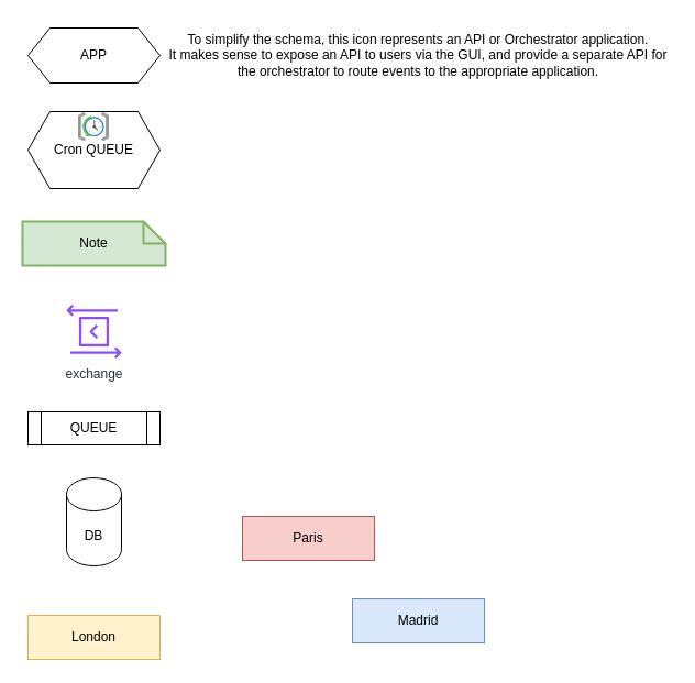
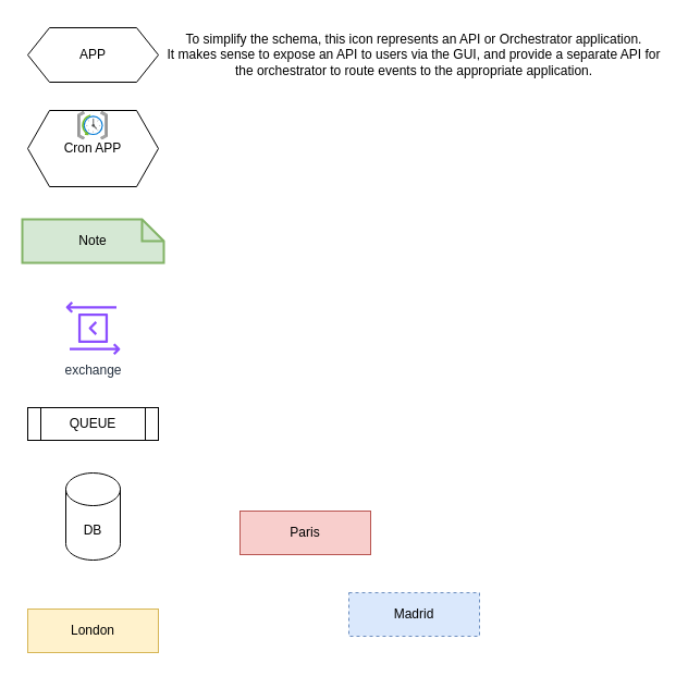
- <mxCell id="8" value="Cron QUEUE" style="shape=hexagon;perimeter=hexagonPerimeter2;whiteSpace=wrap;html=1;fixedSize=1;" parent="1" vertex="1"><mxGeometry x="25" y="101" width="120" height="70" as="geometry" /></mxCell>
+ <mxCell id="8" value="Cron APP" style="shape=hexagon;perimeter=hexagonPerimeter2;whiteSpace=wrap;html=1;fixedSize=1;" parent="1" vertex="1"><mxGeometry x="25" y="101" width="120" height="70" as="geometry" /></mxCell>
- <mxCell id="12" value="Madrid" style="rounded=0;whiteSpace=wrap;html=1;fillColor=#dae8fc;strokeColor=#6c8ebf;" parent="1" vertex="1"><mxGeometry x="320" y="544" width="120" height="40" as="geometry" /></mxCell>
+ <mxCell id="12" value="Madrid" style="rounded=0;whiteSpace=wrap;html=1;fillColor=#dae8fc;strokeColor=#6c8ebf;dashed=1;" parent="1" vertex="1"><mxGeometry x="320" y="544" width="120" height="40" as="geometry" /></mxCell>
